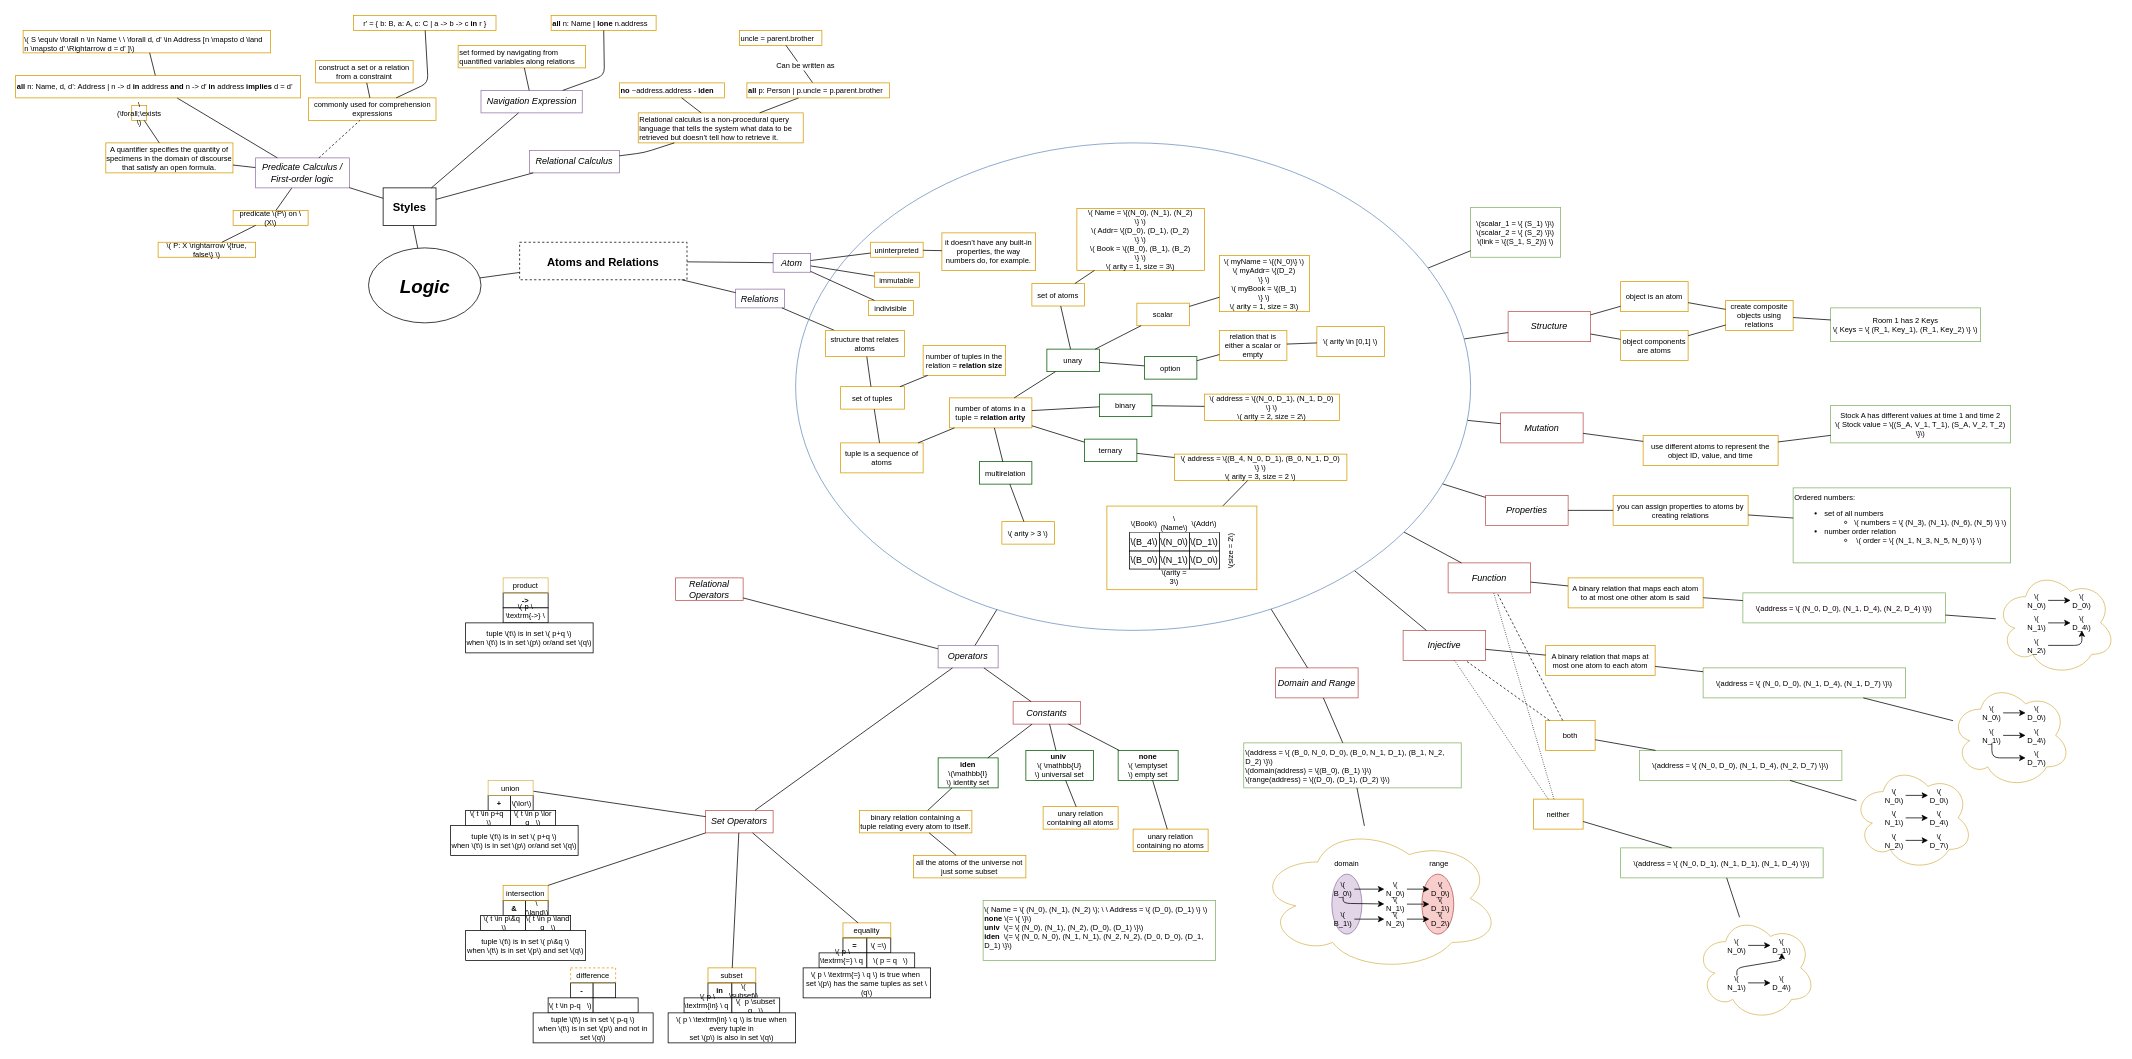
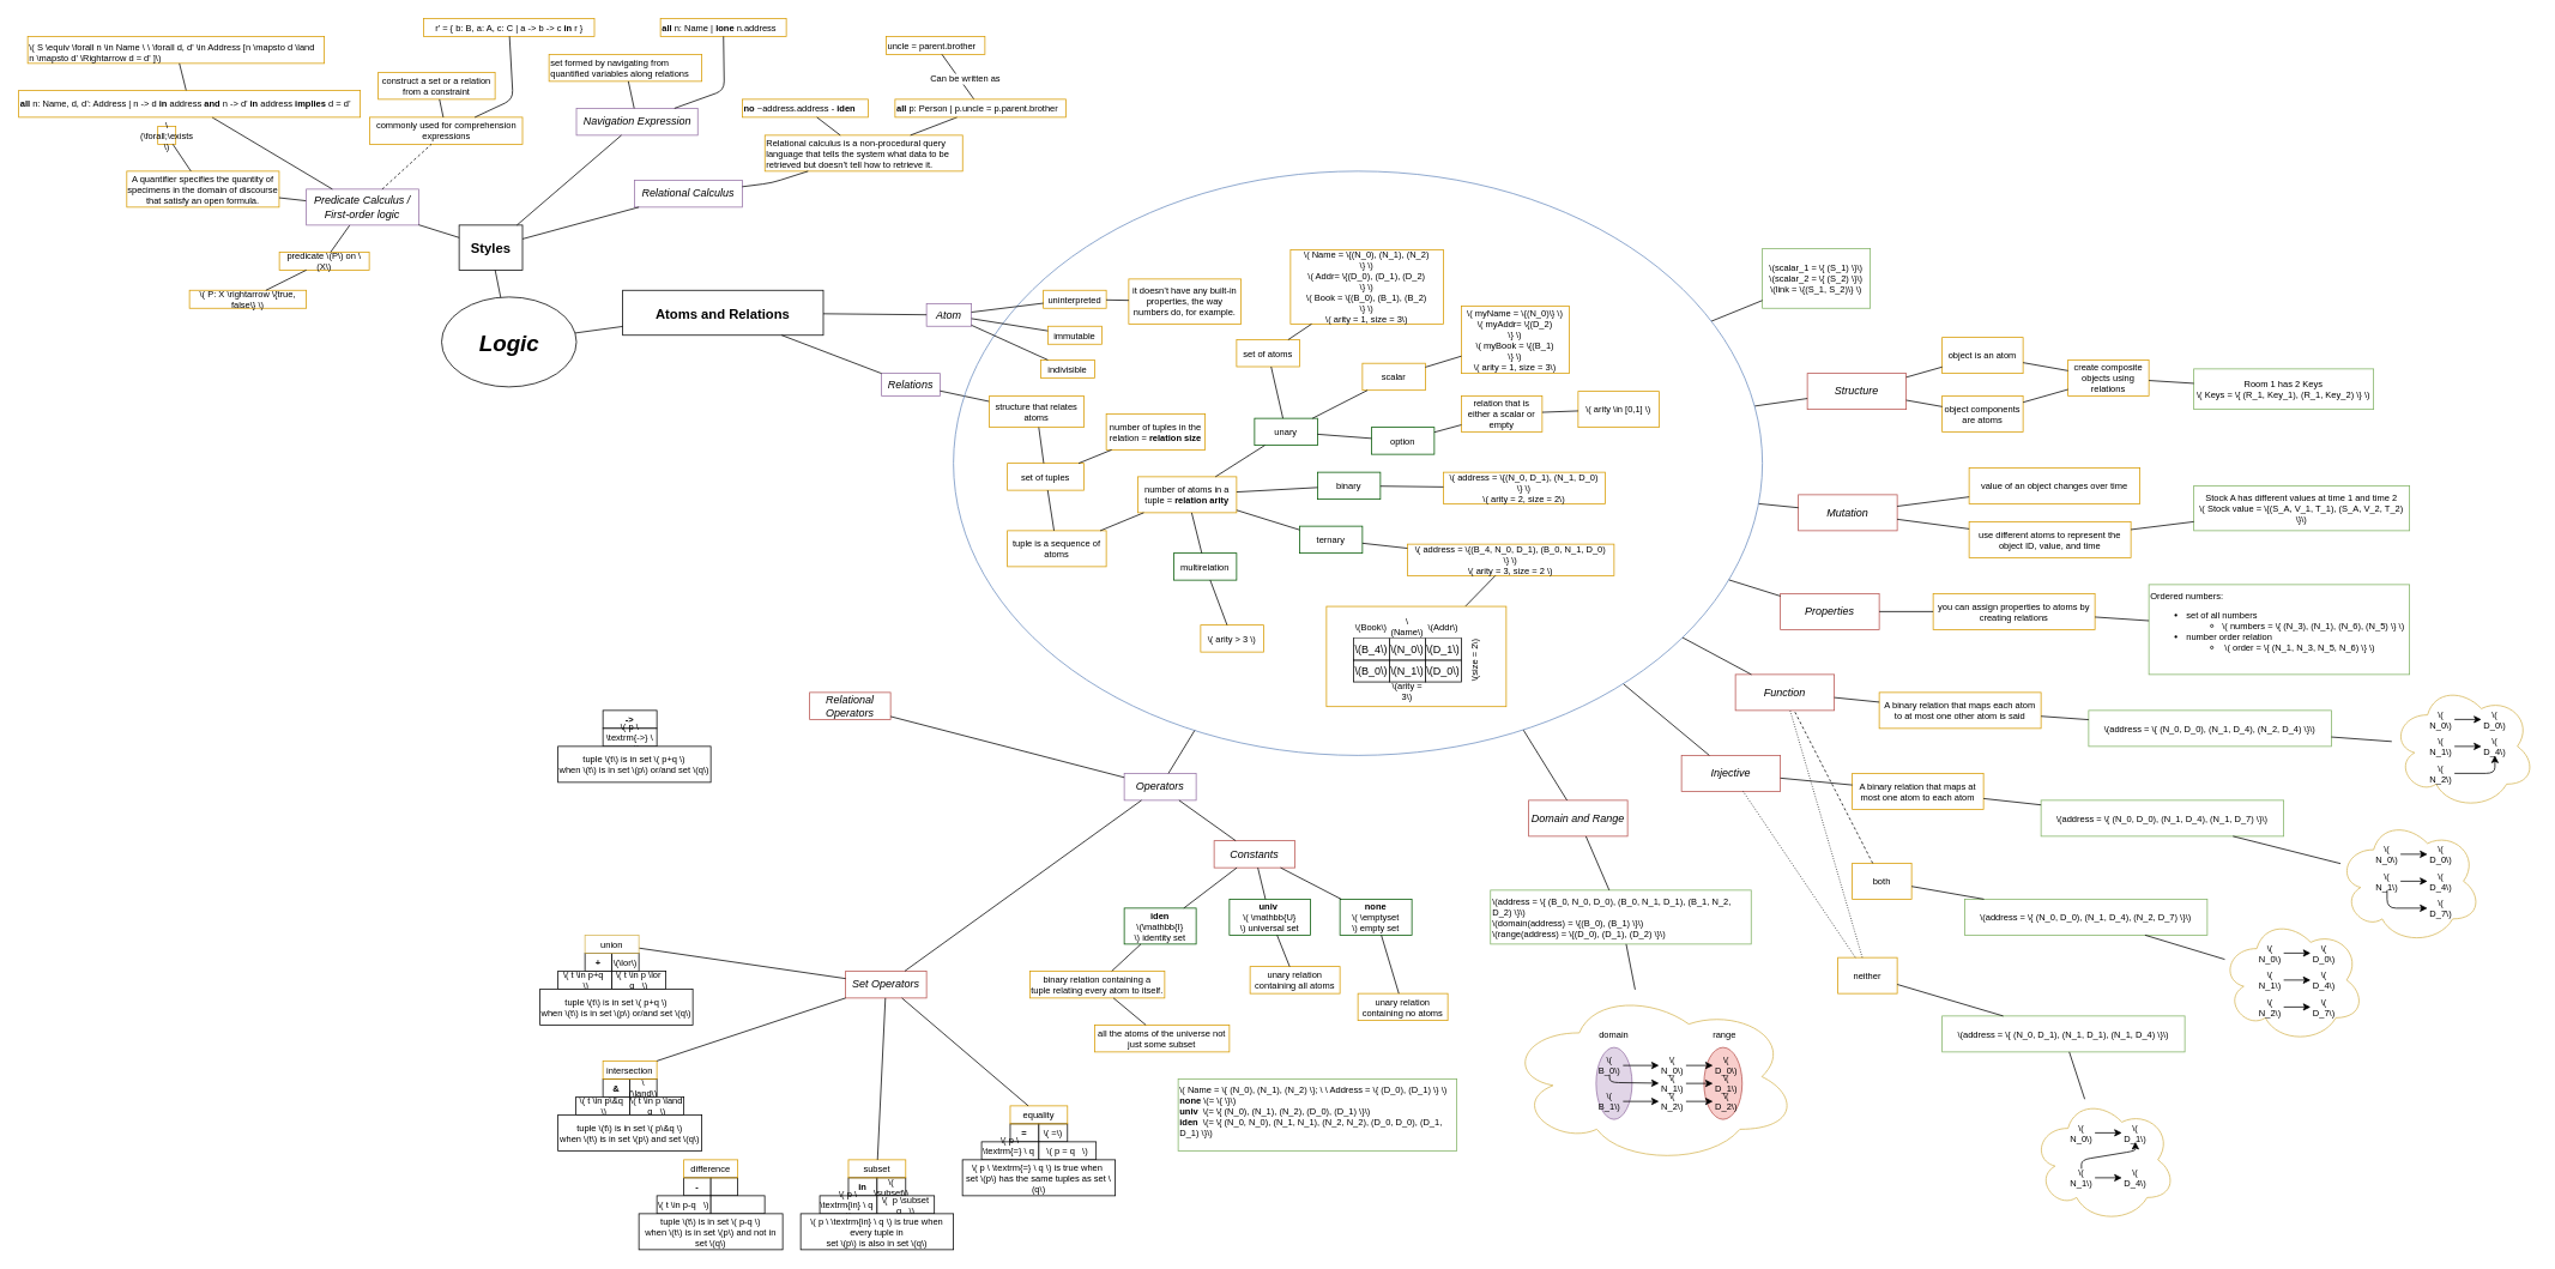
- <mxCell id="41" value="&lt;b&gt;Atoms and Relations&lt;/b&gt;" style="rounded=0;whiteSpace=wrap;html=1;fontSize=15;verticalAlign=middle;fontStyle=0;dashed=1;" parent="1" vertex="1"><mxGeometry x="692" y="322.5" width="223.16" height="50" as="geometry" /></mxCell>
+ <mxCell id="41" value="&lt;b&gt;Atoms and Relations&lt;/b&gt;" style="rounded=0;whiteSpace=wrap;html=1;fontSize=15;verticalAlign=middle;fontStyle=0" parent="1" vertex="1"><mxGeometry x="692" y="322.5" width="223.16" height="50" as="geometry" /></mxCell>
- <mxCell id="46" value="Relations" style="text;html=1;strokeColor=#9673a6;fillColor=none;align=center;verticalAlign=middle;whiteSpace=wrap;rounded=0;fontSize=12;fontStyle=2" parent="1" vertex="1"><mxGeometry x="980" y="385" width="65" height="25" as="geometry" /></mxCell>
+ <mxCell id="46" value="Relations" style="text;html=1;strokeColor=#9673a6;fillColor=none;align=center;verticalAlign=middle;whiteSpace=wrap;rounded=0;fontSize=12;fontStyle=2" parent="1" vertex="1"><mxGeometry x="980" y="415" width="65" height="25" as="geometry" /></mxCell>
+ <mxCell id="62" value="value of an object changes over time" style="text;html=1;strokeColor=#d79b00;fillColor=none;align=center;verticalAlign=middle;whiteSpace=wrap;rounded=0;labelBackgroundColor=none;fontSize=10;" parent="1" vertex="1"><mxGeometry x="2190" y="520" width="190" height="40" as="geometry" /></mxCell>
+ <mxCell id="64" value="" style="endArrow=none;html=1;fontSize=19;" parent="1" source="62" target="60" edge="1"><mxGeometry width="50" height="50" relative="1" as="geometry"><mxPoint x="2170" y="461.964" as="sourcePoint" /><mxPoint x="2130" y="454.821" as="targetPoint" /></mxGeometry></mxCell>
- <mxCell id="296" value="product" style="rounded=0;whiteSpace=wrap;html=1;fontSize=10;fontStyle=0;fillColor=none;strokeColor=#d6b656;" vertex="1" parent="292"><mxGeometry x="50" width="60" height="20" as="geometry" /></mxCell>
- <mxCell id="113" value="" style="endArrow=none;html=1;fontSize=19;dashed=1;" parent="1" source="111" target="82" edge="1"><mxGeometry width="50" height="50" relative="1" as="geometry"><mxPoint x="2070" y="882.981" as="sourcePoint" /><mxPoint x="1990" y="875.288" as="targetPoint" /></mxGeometry></mxCell>
- <mxCell id="273" value="difference" style="rounded=0;whiteSpace=wrap;html=1;fontSize=10;fontStyle=0;fillColor=none;strokeColor=#d79b00;dashed=1;" vertex="1" parent="267"><mxGeometry x="50" width="60" height="20" as="geometry" /></mxCell>
+ <mxCell id="273" value="difference" style="rounded=0;whiteSpace=wrap;html=1;fontSize=10;fontStyle=0;fillColor=none;strokeColor=#d79b00;" vertex="1" parent="267"><mxGeometry x="50" width="60" height="20" as="geometry" /></mxCell>
